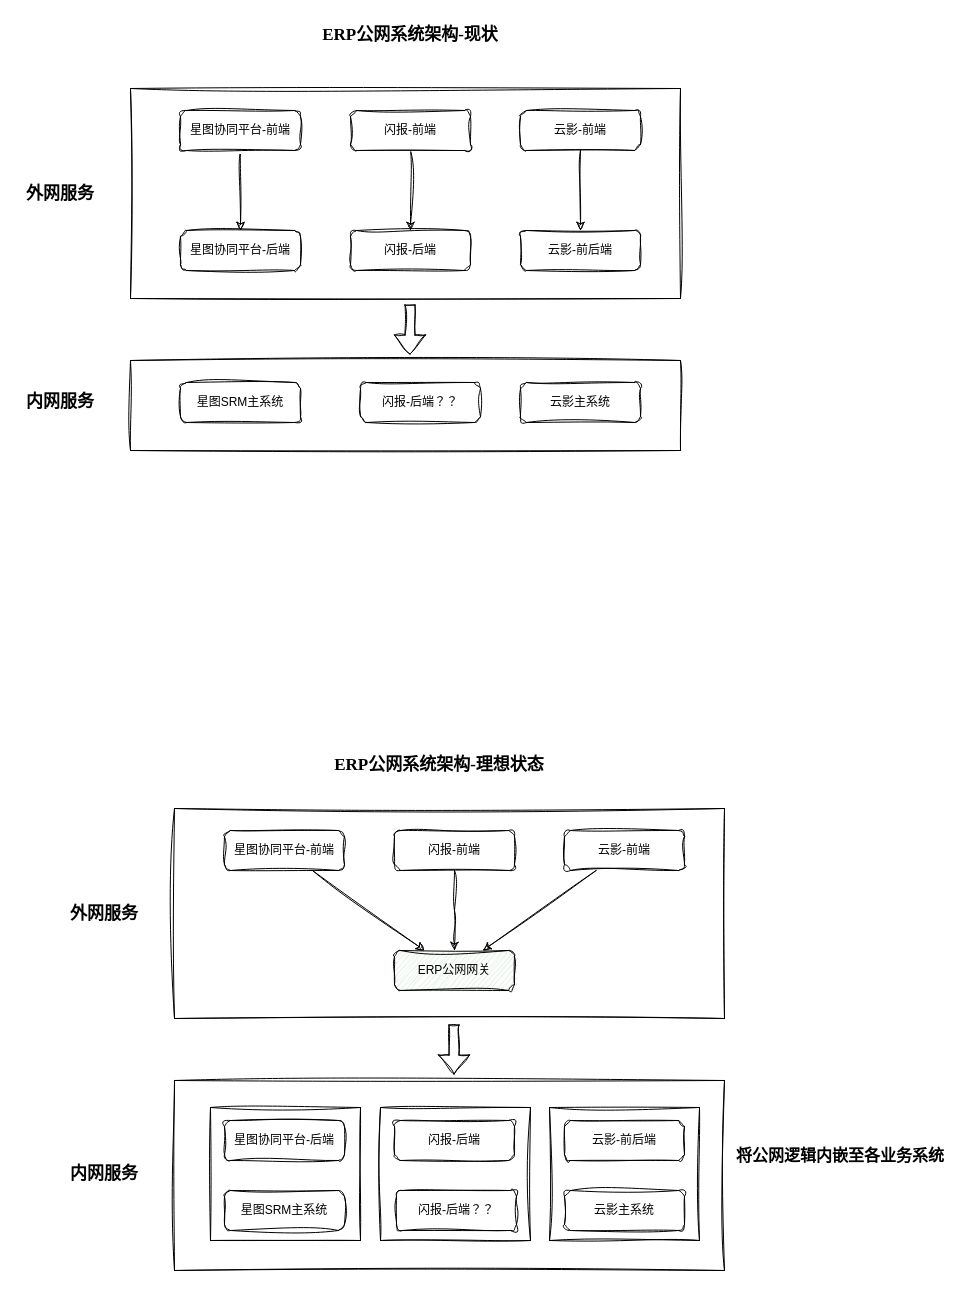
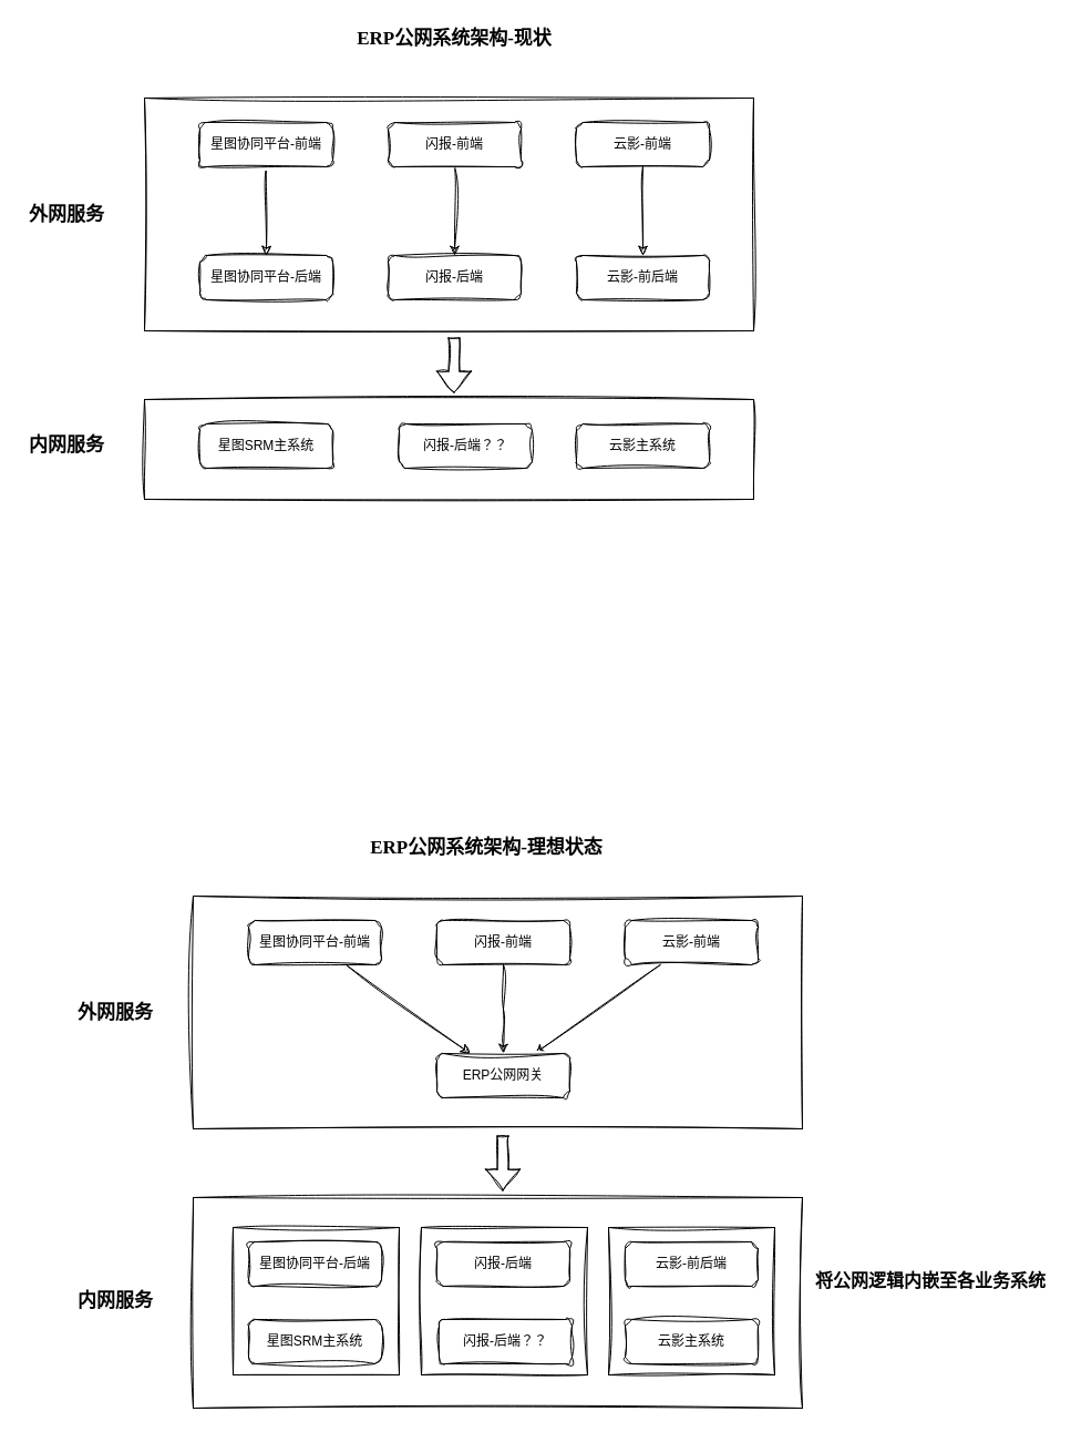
- <mxCell id="31" value="ERP公网网关" style="rounded=1;whiteSpace=wrap;html=1;fontSize=12;glass=0;strokeWidth=1;shadow=0;sketch=1;curveFitting=1;jiggle=2;fillColor=#d5e8d4;" vertex="1" parent="1"><mxGeometry x="394" y="950" width="120" height="40" as="geometry" /></mxCell>
+ <mxCell id="31" value="ERP公网网关" style="rounded=1;whiteSpace=wrap;html=1;fontSize=12;glass=0;strokeWidth=1;shadow=0;sketch=1;curveFitting=1;jiggle=2;" vertex="1" parent="1"><mxGeometry x="394" y="950" width="120" height="40" as="geometry" /></mxCell>
